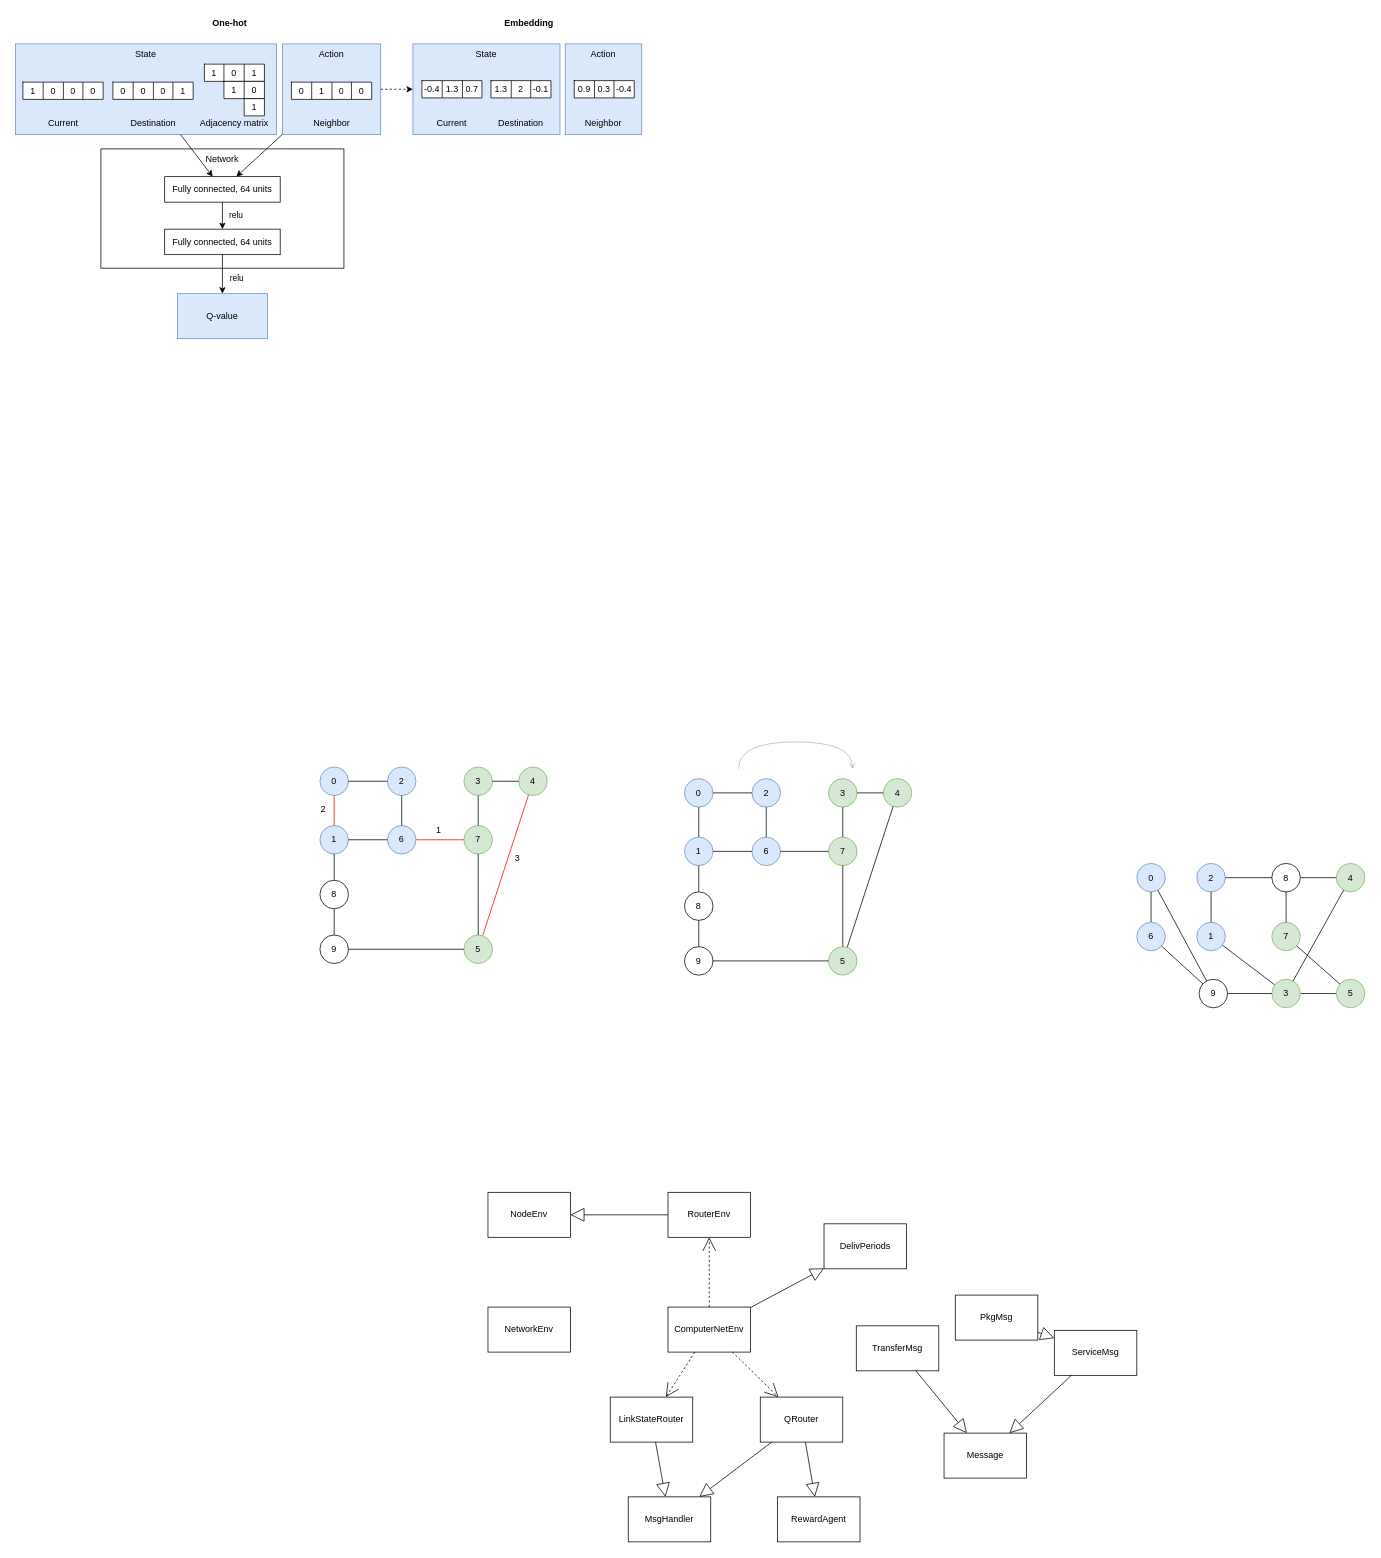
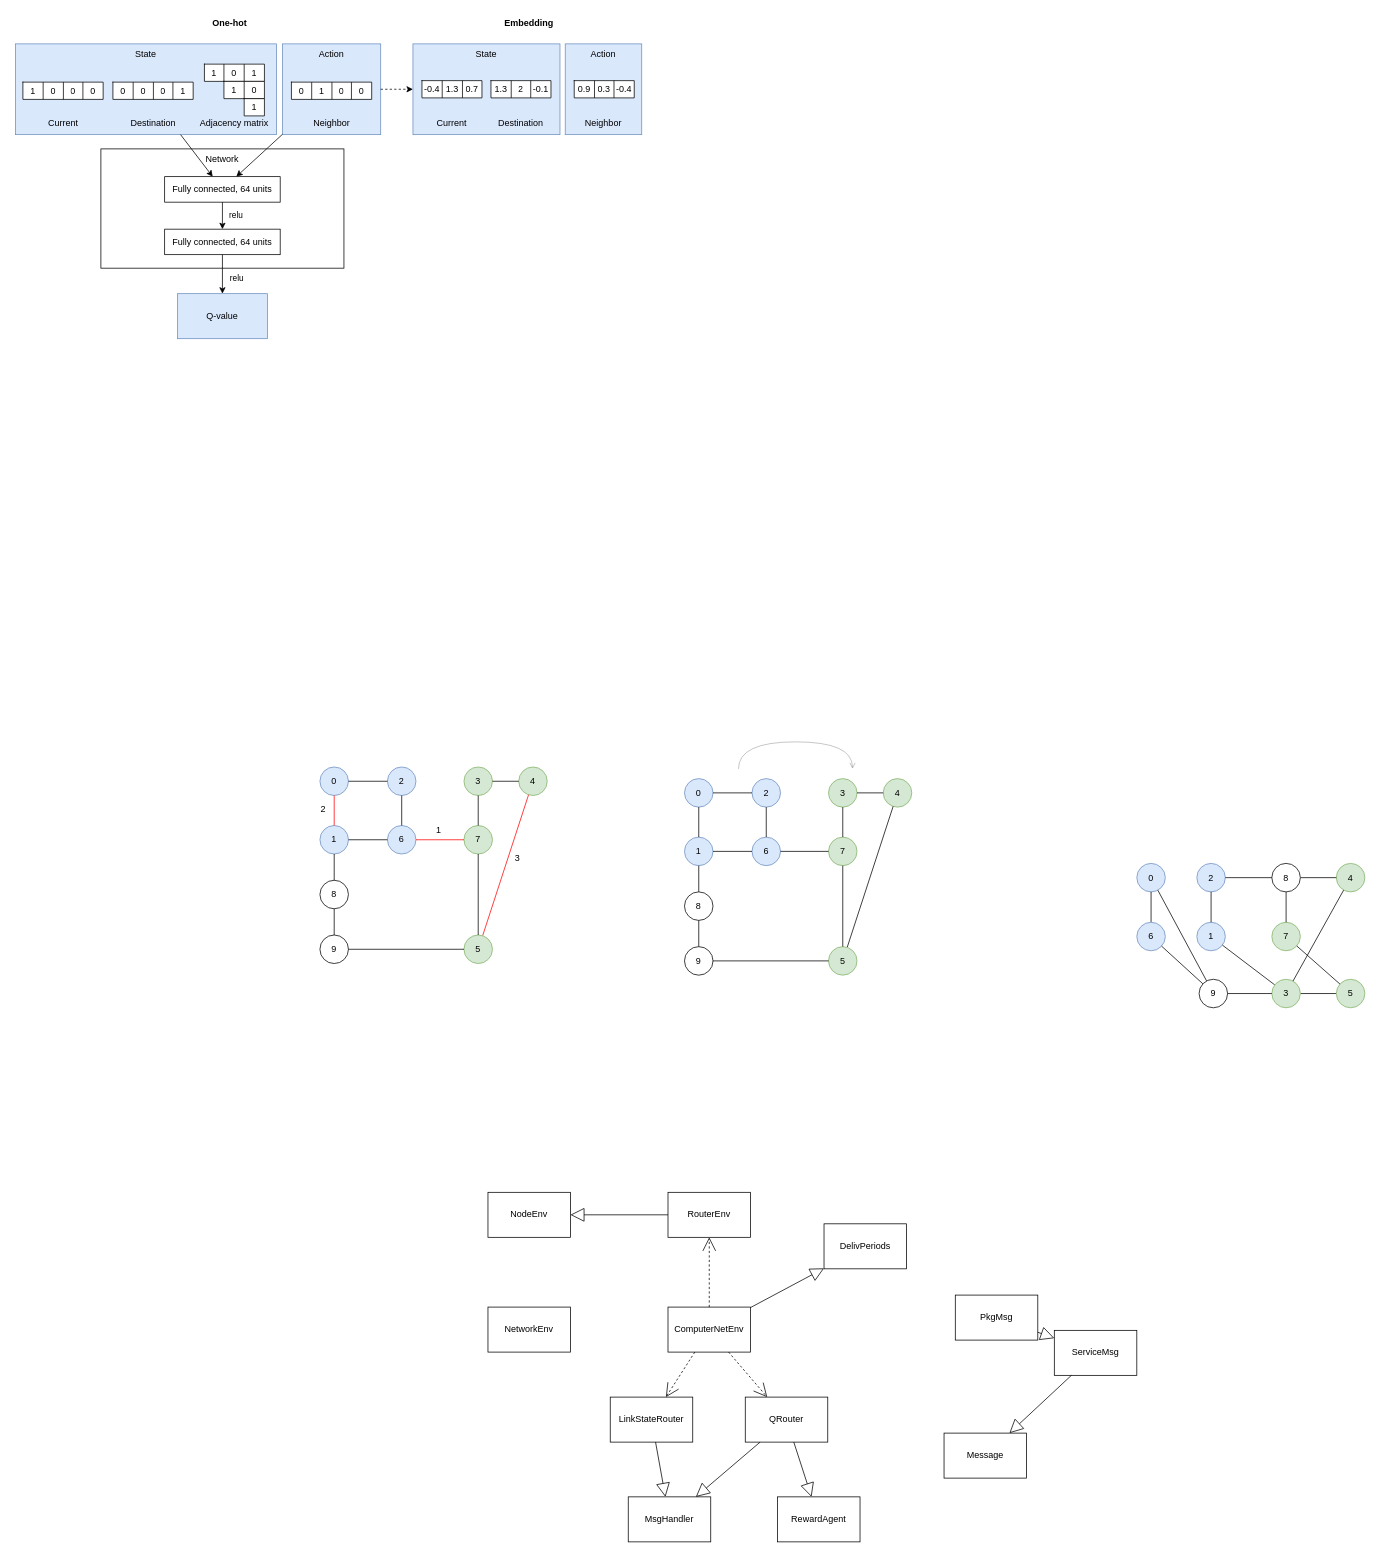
- <mxCell id="20" value="TransferMsg" style="rounded=0;whiteSpace=wrap;html=1;" parent="1" vertex="1"><mxGeometry x="1141" y="1767" width="110" height="60" as="geometry" /></mxCell>
- <mxCell id="23" value="" style="endArrow=block;endSize=16;endFill=0;html=1;" parent="1" source="20" target="19" edge="1"><mxGeometry x="-0.125" y="14" width="160" relative="1" as="geometry"><mxPoint x="1083.188" y="1932" as="sourcePoint" /><mxPoint x="1095.812" y="2005" as="targetPoint" /><mxPoint as="offset" /></mxGeometry></mxCell>
- <mxCell id="13" value="QRouter" style="rounded=0;whiteSpace=wrap;html=1;" parent="1" vertex="1"><mxGeometry x="1013" y="1862" width="110" height="60" as="geometry" /></mxCell>
+ <mxCell id="13" value="QRouter" style="rounded=0;whiteSpace=wrap;html=1;" parent="1" vertex="1"><mxGeometry x="993" y="1862" width="110" height="60" as="geometry" /></mxCell>
